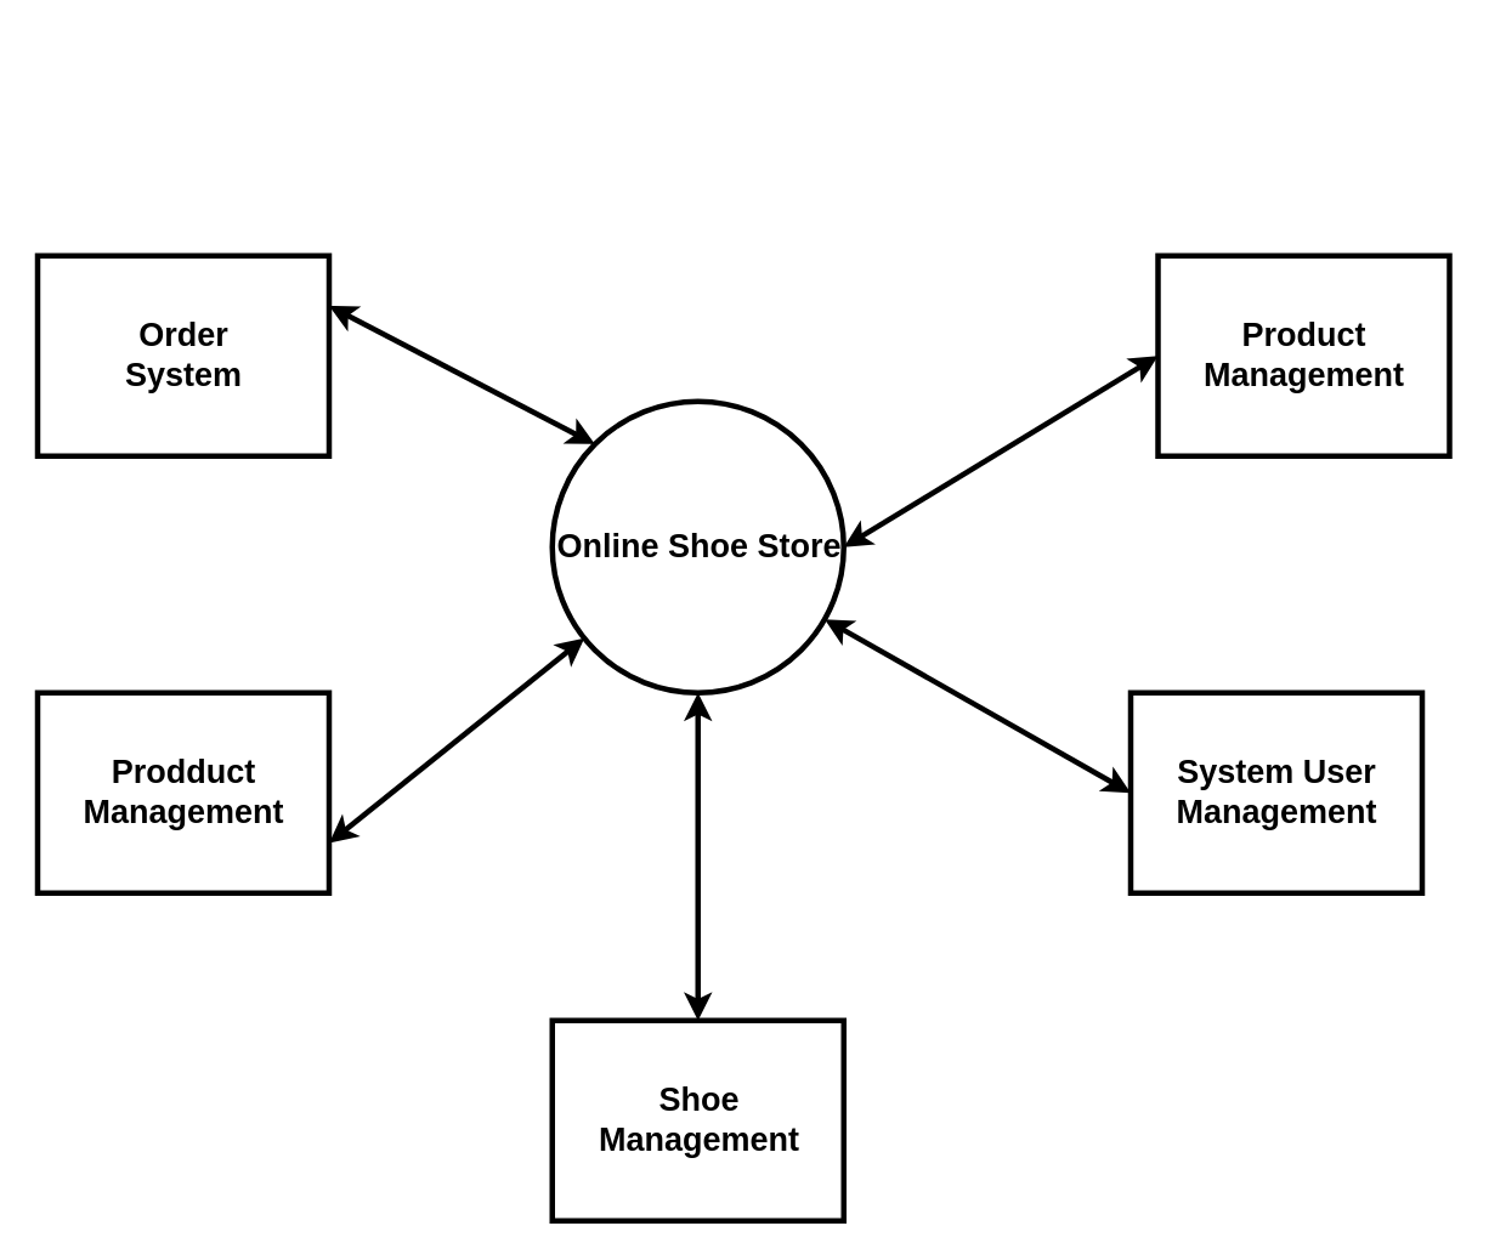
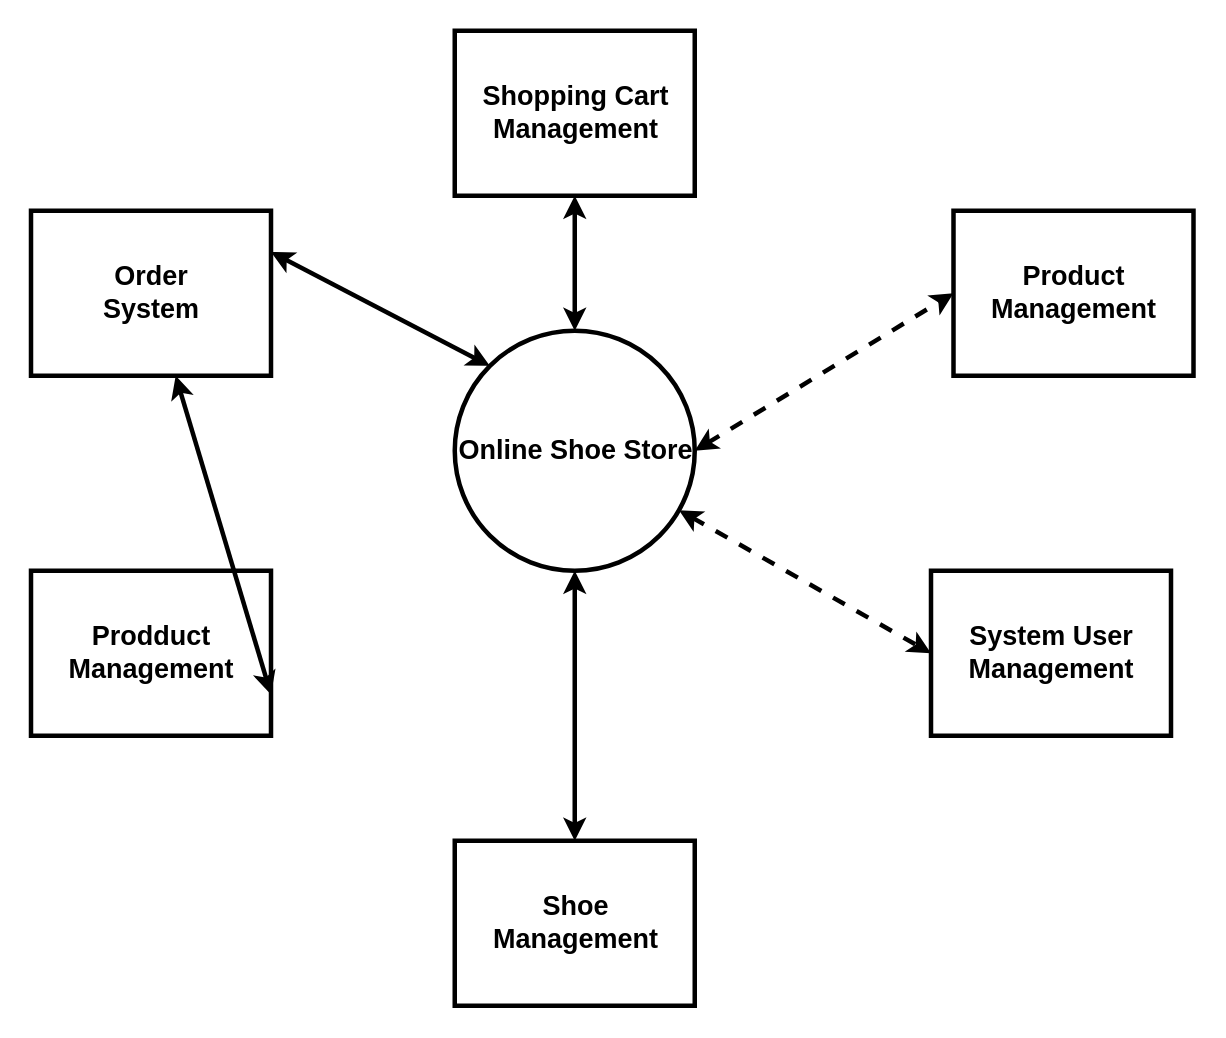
+ <mxCell id="3" value="&lt;b&gt;Shopping Cart &lt;br&gt;Management&lt;/b&gt;" style="html=1;dashed=0;whitespace=wrap;strokeWidth=3;fontSize=18;" parent="1" vertex="1"><mxGeometry x="302.5" y="20" width="160" height="110" as="geometry" /></mxCell>
+ <mxCell id="9" value="" style="endArrow=classic;startArrow=classic;html=1;fontSize=18;exitX=0.5;exitY=0;exitDx=0;exitDy=0;strokeWidth=3;" parent="1" source="2" target="3" edge="1"><mxGeometry width="50" height="50" relative="1" as="geometry"><mxPoint x="410" y="210" as="sourcePoint" /><mxPoint x="460" y="160" as="targetPoint" /></mxGeometry></mxCell>
- <mxCell id="14" value="" style="endArrow=classic;startArrow=classic;html=1;fontSize=18;exitX=1;exitY=0.5;exitDx=0;exitDy=0;entryX=0;entryY=0.5;entryDx=0;entryDy=0;strokeWidth=3;" parent="1" source="2" target="4" edge="1"><mxGeometry width="50" height="50" relative="1" as="geometry"><mxPoint x="432.5" y="270" as="sourcePoint" /><mxPoint x="432.5" y="180" as="targetPoint" /></mxGeometry></mxCell>
+ <mxCell id="14" value="" style="endArrow=classic;startArrow=classic;html=1;fontSize=18;exitX=1;exitY=0.5;exitDx=0;exitDy=0;entryX=0;entryY=0.5;entryDx=0;entryDy=0;strokeWidth=3;dashed=1;" parent="1" source="2" target="4" edge="1"><mxGeometry width="50" height="50" relative="1" as="geometry"><mxPoint x="432.5" y="270" as="sourcePoint" /><mxPoint x="432.5" y="180" as="targetPoint" /></mxGeometry></mxCell>
- <mxCell id="13" value="" style="endArrow=classic;startArrow=classic;html=1;fontSize=18;entryX=0;entryY=0.5;entryDx=0;entryDy=0;strokeWidth=3;" parent="1" source="2" target="5" edge="1"><mxGeometry width="50" height="50" relative="1" as="geometry"><mxPoint x="422.5" y="260" as="sourcePoint" /><mxPoint x="422.5" y="170" as="targetPoint" /></mxGeometry></mxCell>
+ <mxCell id="13" value="" style="endArrow=classic;startArrow=classic;html=1;fontSize=18;entryX=0;entryY=0.5;entryDx=0;entryDy=0;strokeWidth=3;dashed=1;" parent="1" source="2" target="5" edge="1"><mxGeometry width="50" height="50" relative="1" as="geometry"><mxPoint x="422.5" y="260" as="sourcePoint" /><mxPoint x="422.5" y="170" as="targetPoint" /></mxGeometry></mxCell>
- <mxCell id="12" value="" style="endArrow=classic;startArrow=classic;html=1;fontSize=18;exitX=1;exitY=0.75;exitDx=0;exitDy=0;strokeWidth=3;" parent="1" source="8" target="2" edge="1"><mxGeometry width="50" height="50" relative="1" as="geometry"><mxPoint x="412.5" y="250" as="sourcePoint" /><mxPoint x="412.5" y="160" as="targetPoint" /></mxGeometry></mxCell>
+ <mxCell id="12" value="" style="endArrow=classic;startArrow=classic;html=1;fontSize=18;exitX=1;exitY=0.75;exitDx=0;exitDy=0;strokeWidth=3;" parent="1" source="8" target="7" edge="1"><mxGeometry width="50" height="50" relative="1" as="geometry"><mxPoint x="412.5" y="250" as="sourcePoint" /><mxPoint x="412.5" y="160" as="targetPoint" /></mxGeometry></mxCell>
